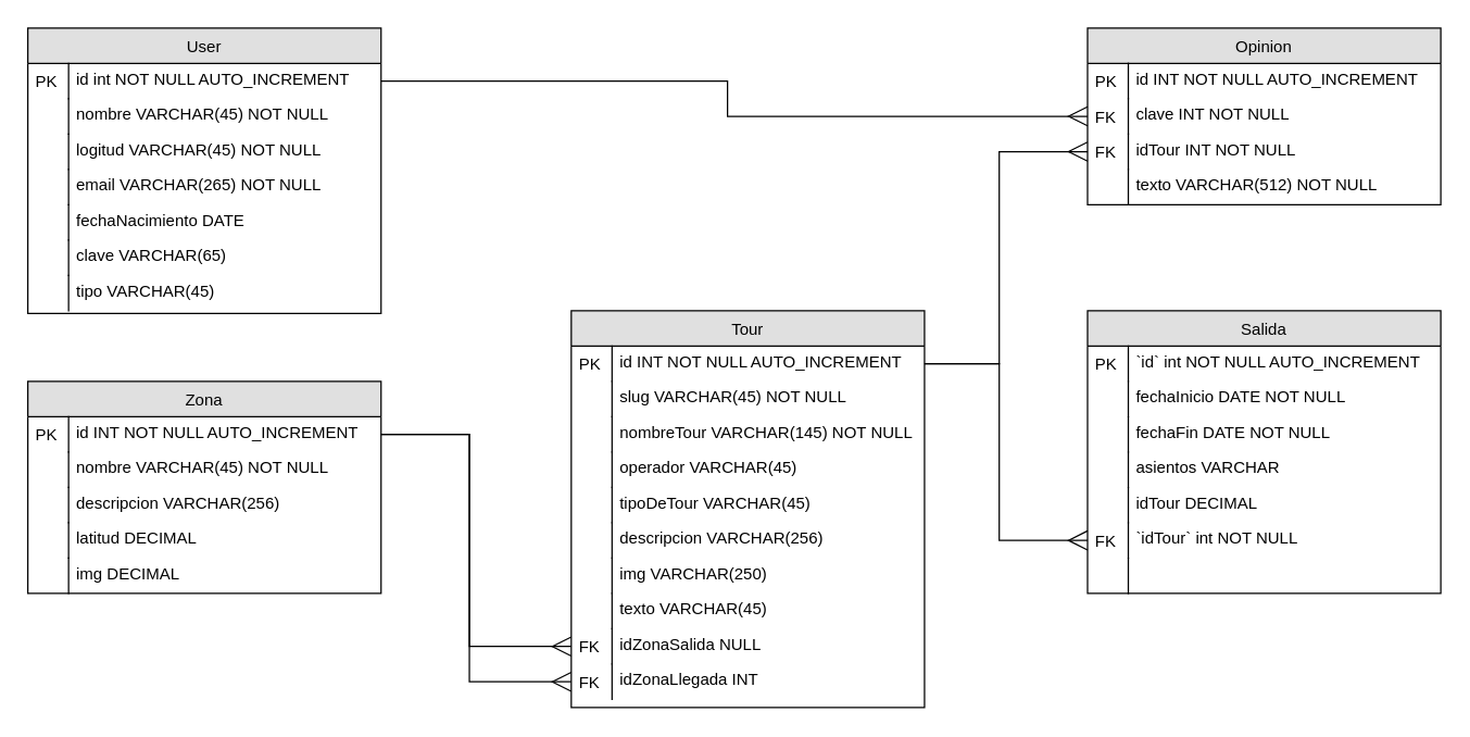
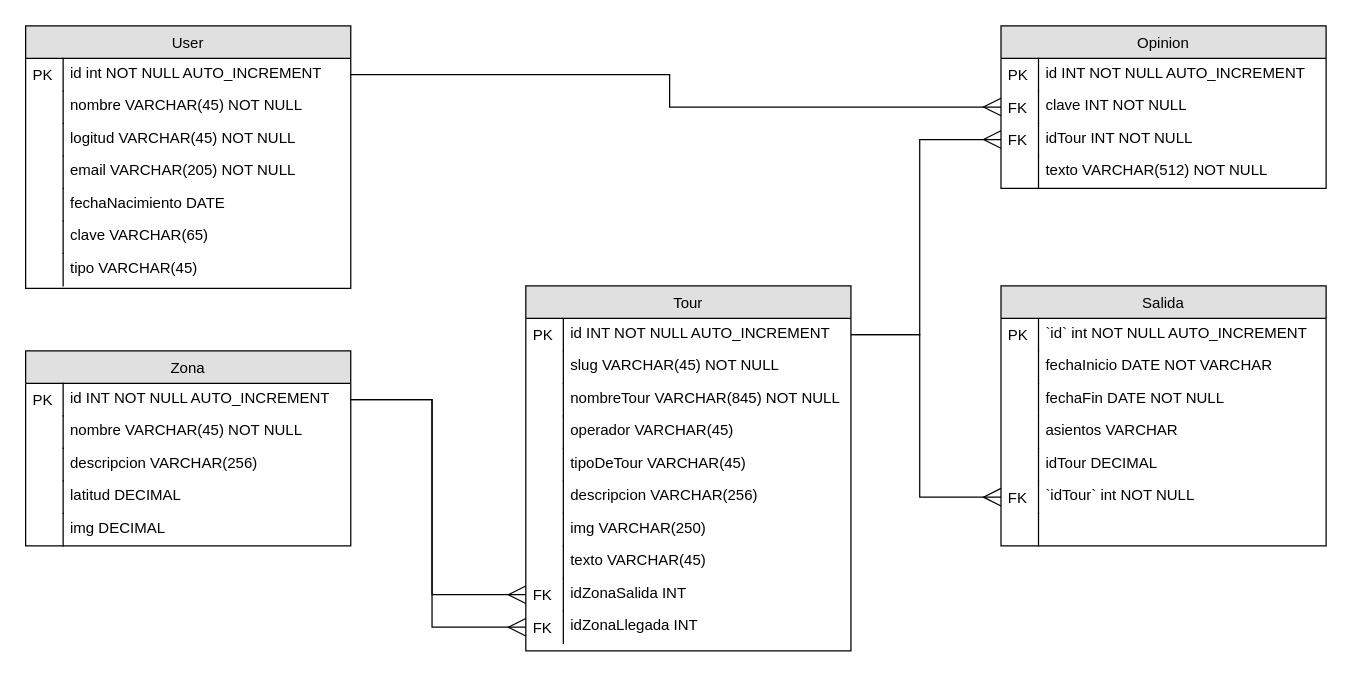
- <mxCell id="9" value="email VARCHAR(265) NOT NULL " style="shape=partialRectangle;top=0;left=0;right=0;bottom=0;align=left;verticalAlign=top;spacingTop=-2;fillColor=none;spacingLeft=34;spacingRight=4;overflow=hidden;rotatable=0;points=[[0,0.5],[1,0.5]];portConstraint=eastwest;dropTarget=0;" vertex="1" parent="2"><mxGeometry y="104" width="260" height="26" as="geometry" /></mxCell>
+ <mxCell id="9" value="email VARCHAR(205) NOT NULL " style="shape=partialRectangle;top=0;left=0;right=0;bottom=0;align=left;verticalAlign=top;spacingTop=-2;fillColor=none;spacingLeft=34;spacingRight=4;overflow=hidden;rotatable=0;points=[[0,0.5],[1,0.5]];portConstraint=eastwest;dropTarget=0;" vertex="1" parent="2"><mxGeometry y="104" width="260" height="26" as="geometry" /></mxCell>
- <mxCell id="52" value="fechaInicio DATE NOT NULL" style="shape=partialRectangle;top=0;left=0;right=0;bottom=0;align=left;verticalAlign=top;spacingTop=-2;fillColor=none;spacingLeft=34;spacingRight=4;overflow=hidden;rotatable=0;points=[[0,0.5],[1,0.5]];portConstraint=eastwest;dropTarget=0;" vertex="1" parent="49"><mxGeometry y="52" width="260" height="26" as="geometry" /></mxCell>
+ <mxCell id="52" value="fechaInicio DATE NOT VARCHAR" style="shape=partialRectangle;top=0;left=0;right=0;bottom=0;align=left;verticalAlign=top;spacingTop=-2;fillColor=none;spacingLeft=34;spacingRight=4;overflow=hidden;rotatable=0;points=[[0,0.5],[1,0.5]];portConstraint=eastwest;dropTarget=0;" vertex="1" parent="49"><mxGeometry y="52" width="260" height="26" as="geometry" /></mxCell>
- <mxCell id="33" value="nombreTour VARCHAR(145) NOT NULL " style="shape=partialRectangle;top=0;left=0;right=0;bottom=0;align=left;verticalAlign=top;spacingTop=-2;fillColor=none;spacingLeft=34;spacingRight=4;overflow=hidden;rotatable=0;points=[[0,0.5],[1,0.5]];portConstraint=eastwest;dropTarget=0;" vertex="1" parent="28"><mxGeometry y="78" width="260" height="26" as="geometry" /></mxCell>
+ <mxCell id="33" value="nombreTour VARCHAR(845) NOT NULL " style="shape=partialRectangle;top=0;left=0;right=0;bottom=0;align=left;verticalAlign=top;spacingTop=-2;fillColor=none;spacingLeft=34;spacingRight=4;overflow=hidden;rotatable=0;points=[[0,0.5],[1,0.5]];portConstraint=eastwest;dropTarget=0;" vertex="1" parent="28"><mxGeometry y="78" width="260" height="26" as="geometry" /></mxCell>
- <mxCell id="45" value="idZonaSalida NULL" style="shape=partialRectangle;top=0;left=0;right=0;bottom=0;align=left;verticalAlign=top;spacingTop=-2;fillColor=none;spacingLeft=34;spacingRight=4;overflow=hidden;rotatable=0;points=[[0,0.5],[1,0.5]];portConstraint=eastwest;dropTarget=0;" vertex="1" parent="28"><mxGeometry y="234" width="260" height="26" as="geometry" /></mxCell>
+ <mxCell id="45" value="idZonaSalida INT" style="shape=partialRectangle;top=0;left=0;right=0;bottom=0;align=left;verticalAlign=top;spacingTop=-2;fillColor=none;spacingLeft=34;spacingRight=4;overflow=hidden;rotatable=0;points=[[0,0.5],[1,0.5]];portConstraint=eastwest;dropTarget=0;" vertex="1" parent="28"><mxGeometry y="234" width="260" height="26" as="geometry" /></mxCell>
